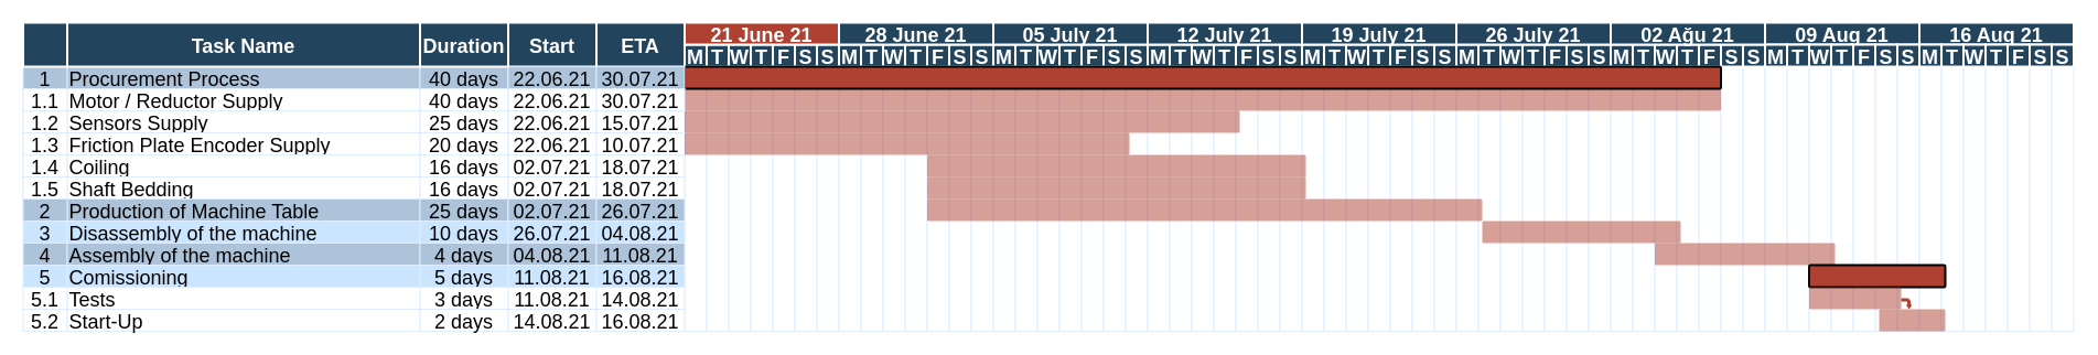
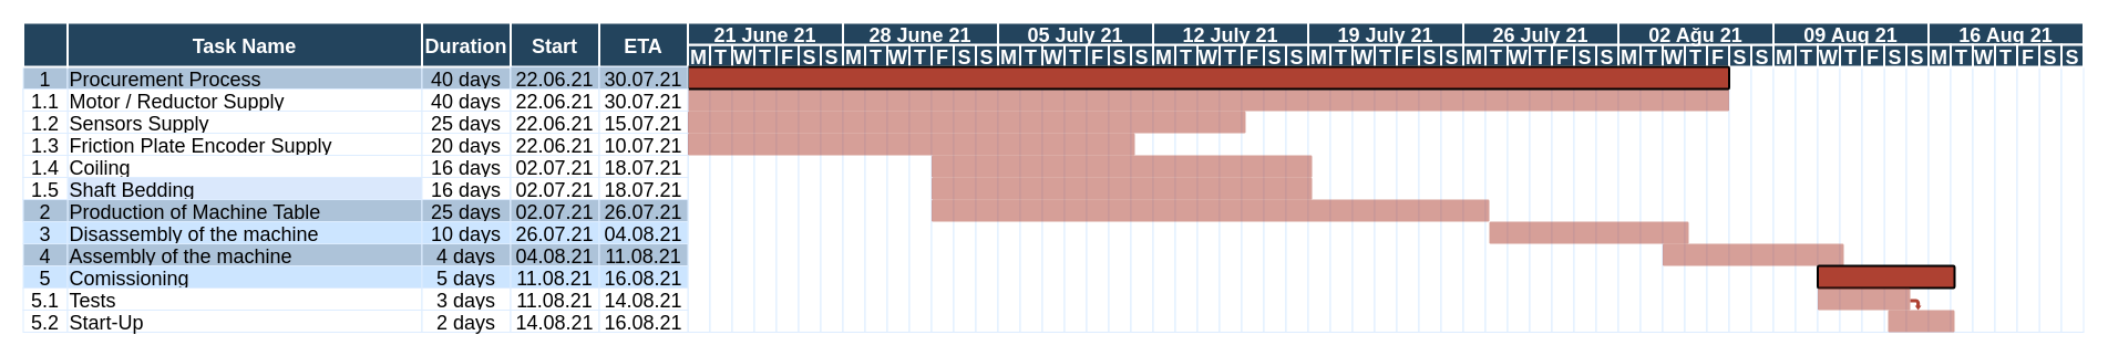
- <mxCell id="198" value="21 June 21" style="fillColor=#ae4132;strokeColor=#FFFFFF;strokeWidth=2;fontColor=#FFFFFF;fontStyle=1;fontSize=18;" parent="1" vertex="1"><mxGeometry x="620.5" y="20" width="140" height="20" as="geometry" /></mxCell>
+ <mxCell id="198" value="21 June 21" style="fillColor=#23445D;strokeColor=#FFFFFF;strokeWidth=2;fontColor=#FFFFFF;fontStyle=1;fontSize=18;" parent="1" vertex="1"><mxGeometry x="620.5" y="20" width="140" height="20" as="geometry" /></mxCell>
- <mxCell id="29" value="Shaft Bedding" style="align=left;strokeColor=#DEEDFF;fontSize=18;" parent="1" vertex="1"><mxGeometry x="60.5" y="160" width="320.0" height="20" as="geometry" /></mxCell>
+ <mxCell id="29" value="Shaft Bedding" style="align=left;strokeColor=#DEEDFF;fontSize=18;fillColor=#dae8fc;" parent="1" vertex="1"><mxGeometry x="60.5" y="160" width="320.0" height="20" as="geometry" /></mxCell>
